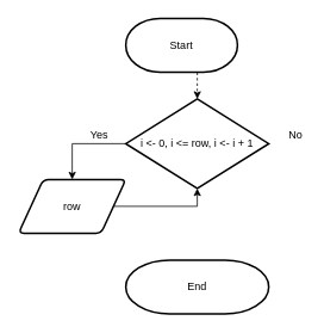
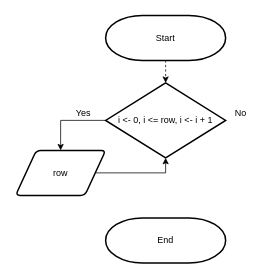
- <mxCell id="3" value="Start" style="strokeWidth=2;html=1;shape=mxgraph.flowchart.terminator;whiteSpace=wrap;" vertex="1" parent="1"><mxGeometry x="140" y="20" width="125" height="60" as="geometry" /></mxCell>
+ <mxCell id="3" value="Start" style="strokeWidth=2;html=1;shape=mxgraph.flowchart.terminator;whiteSpace=wrap;" vertex="1" parent="1"><mxGeometry x="140" y="20" width="160" height="60" as="geometry" /></mxCell>
- <mxCell id="10" value="No" style="text;html=1;align=center;verticalAlign=middle;resizable=0;points=[];autosize=1;strokeColor=none;fillColor=none;" vertex="1" parent="1"><mxGeometry x="310" y="135" width="40" height="30" as="geometry" /></mxCell>
+ <mxCell id="10" value="No" style="text;html=1;align=center;verticalAlign=middle;resizable=0;points=[];autosize=1;strokeColor=none;fillColor=none;" vertex="1" parent="1"><mxGeometry x="300" y="135" width="40" height="30" as="geometry" /></mxCell>
